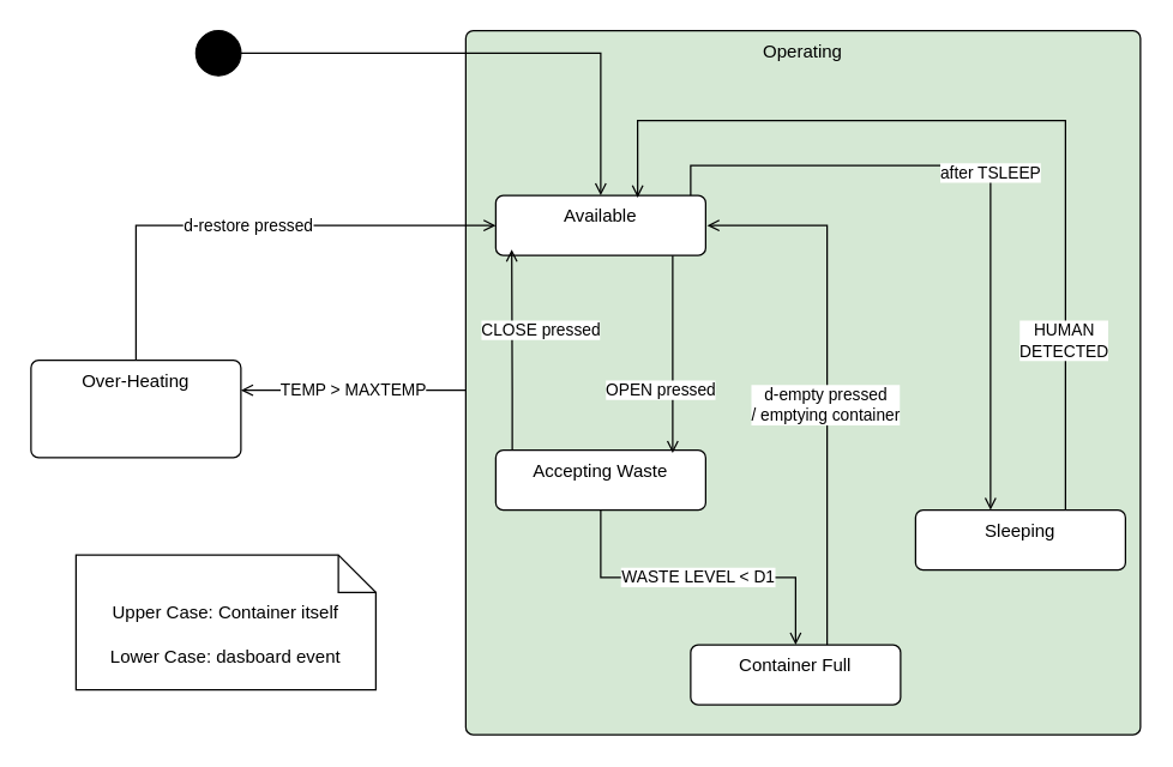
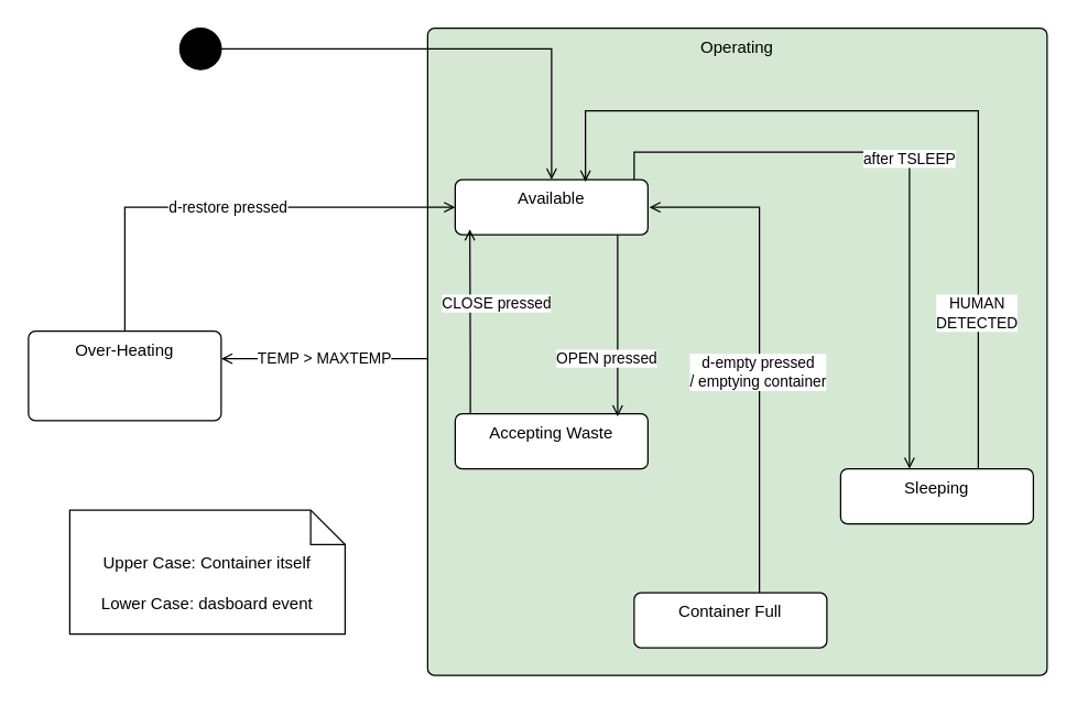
- <mxCell id="11" value="WASTE LEVEL &amp;lt; D1" style="edgeStyle=orthogonalEdgeStyle;rounded=0;orthogonalLoop=1;jettySize=auto;html=1;endArrow=open;endFill=0;" edge="1" parent="1" source="12" target="10"><mxGeometry relative="1" as="geometry" /></mxCell>
